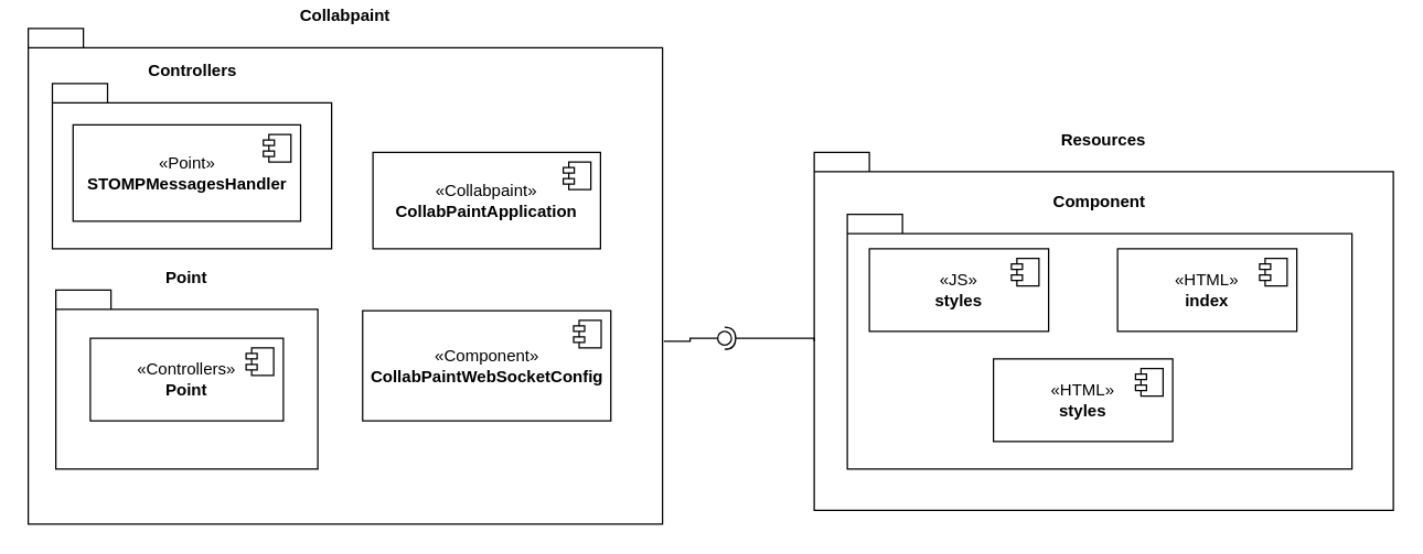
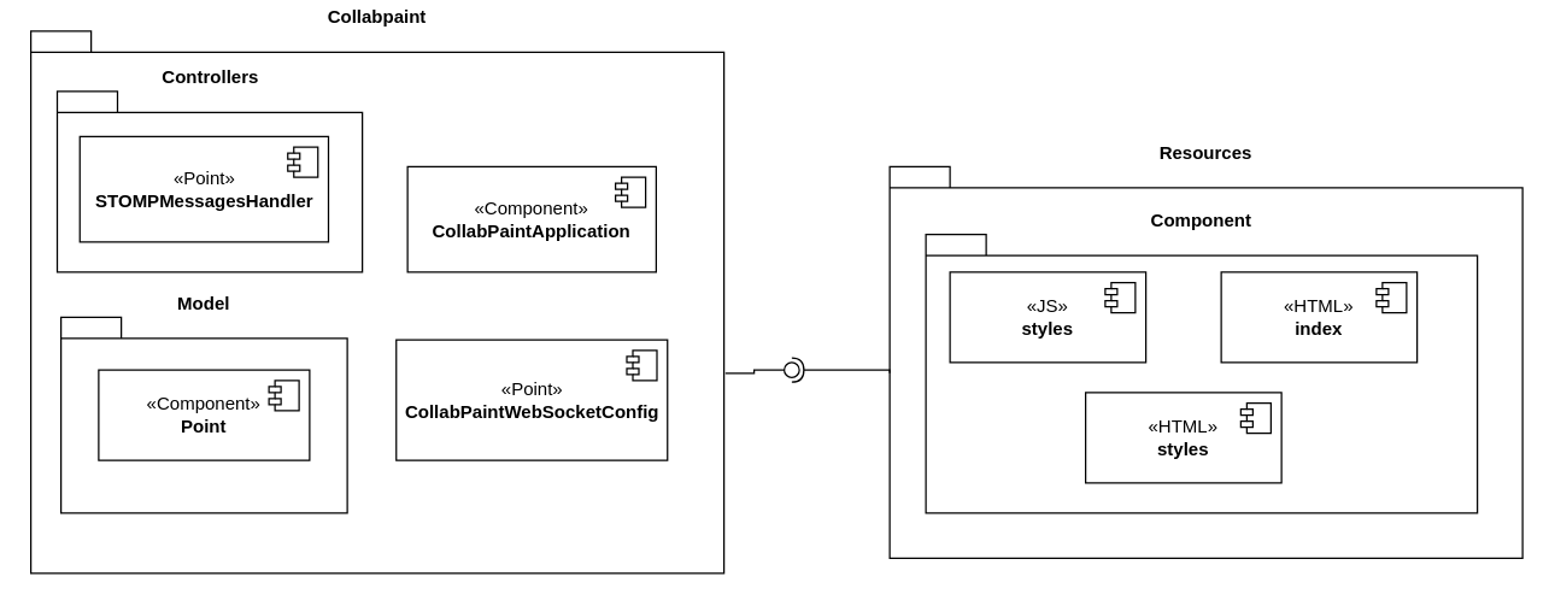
- <mxCell id="21" value="«Collabpaint»&lt;br&gt;&lt;b&gt;CollabPaintApplication&lt;/b&gt;" style="html=1;dropTarget=0;whiteSpace=wrap;" vertex="1" parent="1"><mxGeometry x="270" y="110" width="165" height="70" as="geometry" /></mxCell>
+ <mxCell id="21" value="«Component»&lt;br&gt;&lt;b&gt;CollabPaintApplication&lt;/b&gt;" style="html=1;dropTarget=0;whiteSpace=wrap;" vertex="1" parent="1"><mxGeometry x="270" y="110" width="165" height="70" as="geometry" /></mxCell>
- <mxCell id="3" value="Point" style="shape=folder;fontStyle=1;spacingTop=10;tabWidth=40;tabHeight=14;tabPosition=left;html=1;whiteSpace=wrap;align=center;labelPosition=center;verticalLabelPosition=top;verticalAlign=bottom;" vertex="1" parent="1"><mxGeometry x="40" y="210" width="190" height="130" as="geometry" /></mxCell>
+ <mxCell id="3" value="Model" style="shape=folder;fontStyle=1;spacingTop=10;tabWidth=40;tabHeight=14;tabPosition=left;html=1;whiteSpace=wrap;align=center;labelPosition=center;verticalLabelPosition=top;verticalAlign=bottom;" vertex="1" parent="1"><mxGeometry x="40" y="210" width="190" height="130" as="geometry" /></mxCell>
- <mxCell id="23" value="«Component»&lt;br&gt;&lt;b&gt;CollabPaintWebSocketConfig&lt;/b&gt;" style="html=1;dropTarget=0;whiteSpace=wrap;" vertex="1" parent="1"><mxGeometry x="262.5" y="225" width="180" height="80" as="geometry" /></mxCell>
+ <mxCell id="23" value="«Point»&lt;br&gt;&lt;b&gt;CollabPaintWebSocketConfig&lt;/b&gt;" style="html=1;dropTarget=0;whiteSpace=wrap;" vertex="1" parent="1"><mxGeometry x="262.5" y="225" width="180" height="80" as="geometry" /></mxCell>
- <mxCell id="17" value="«Controllers»&lt;br&gt;&lt;b&gt;Point&lt;/b&gt;" style="html=1;dropTarget=0;whiteSpace=wrap;" vertex="1" parent="1"><mxGeometry x="65" y="245" width="140" height="60" as="geometry" /></mxCell>
+ <mxCell id="17" value="«Component»&lt;br&gt;&lt;b&gt;Point&lt;/b&gt;" style="html=1;dropTarget=0;whiteSpace=wrap;" vertex="1" parent="1"><mxGeometry x="65" y="245" width="140" height="60" as="geometry" /></mxCell>
